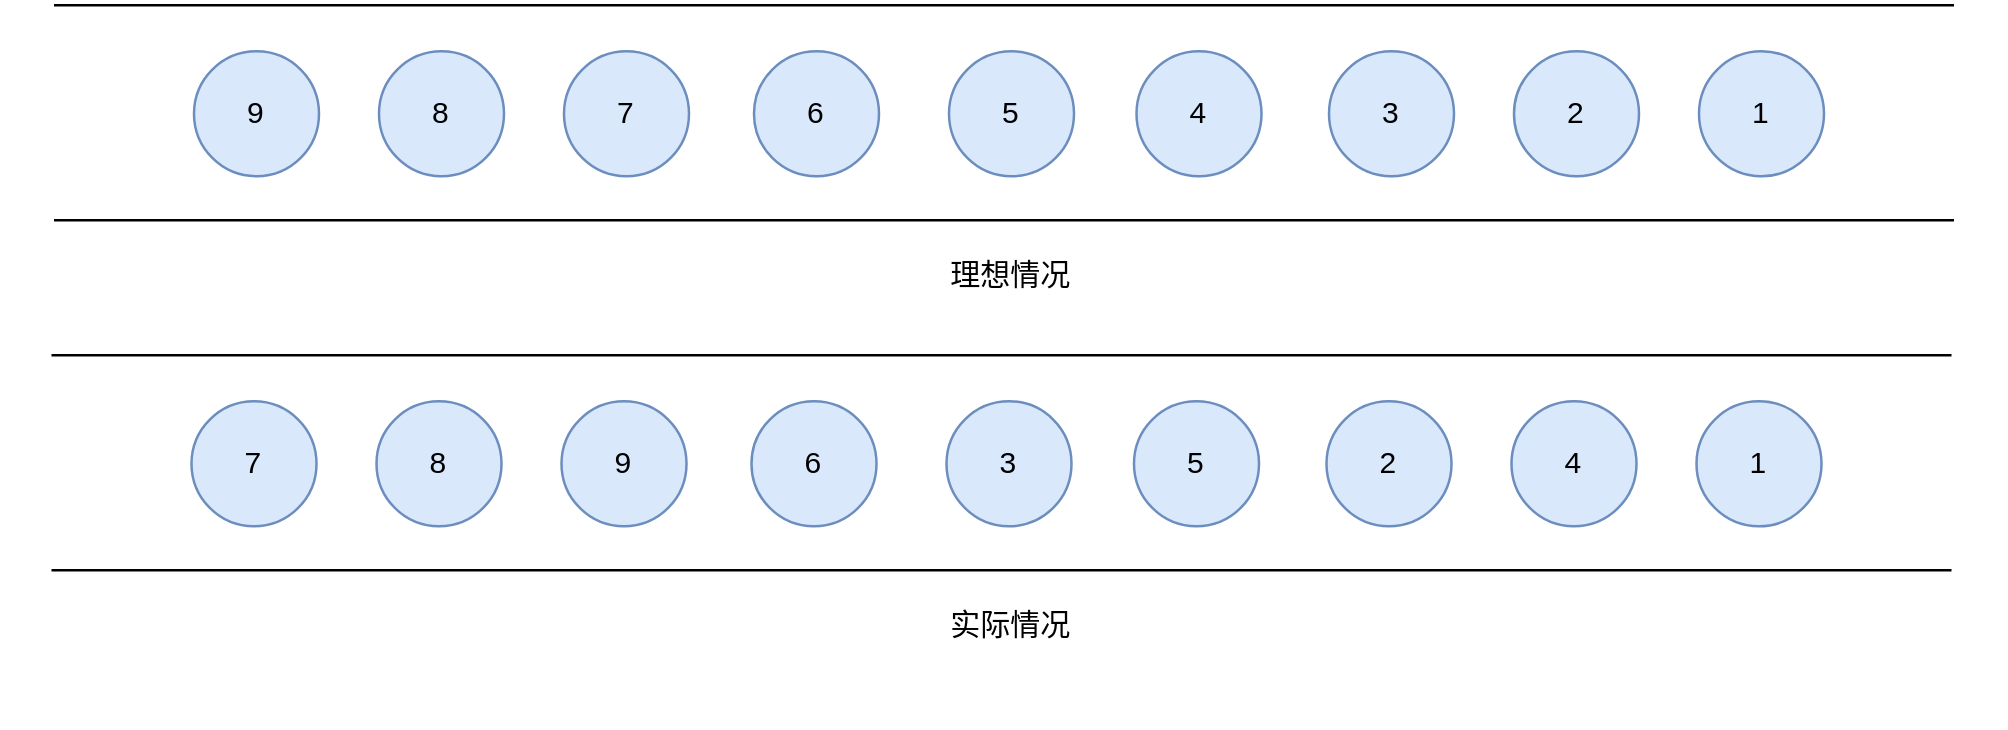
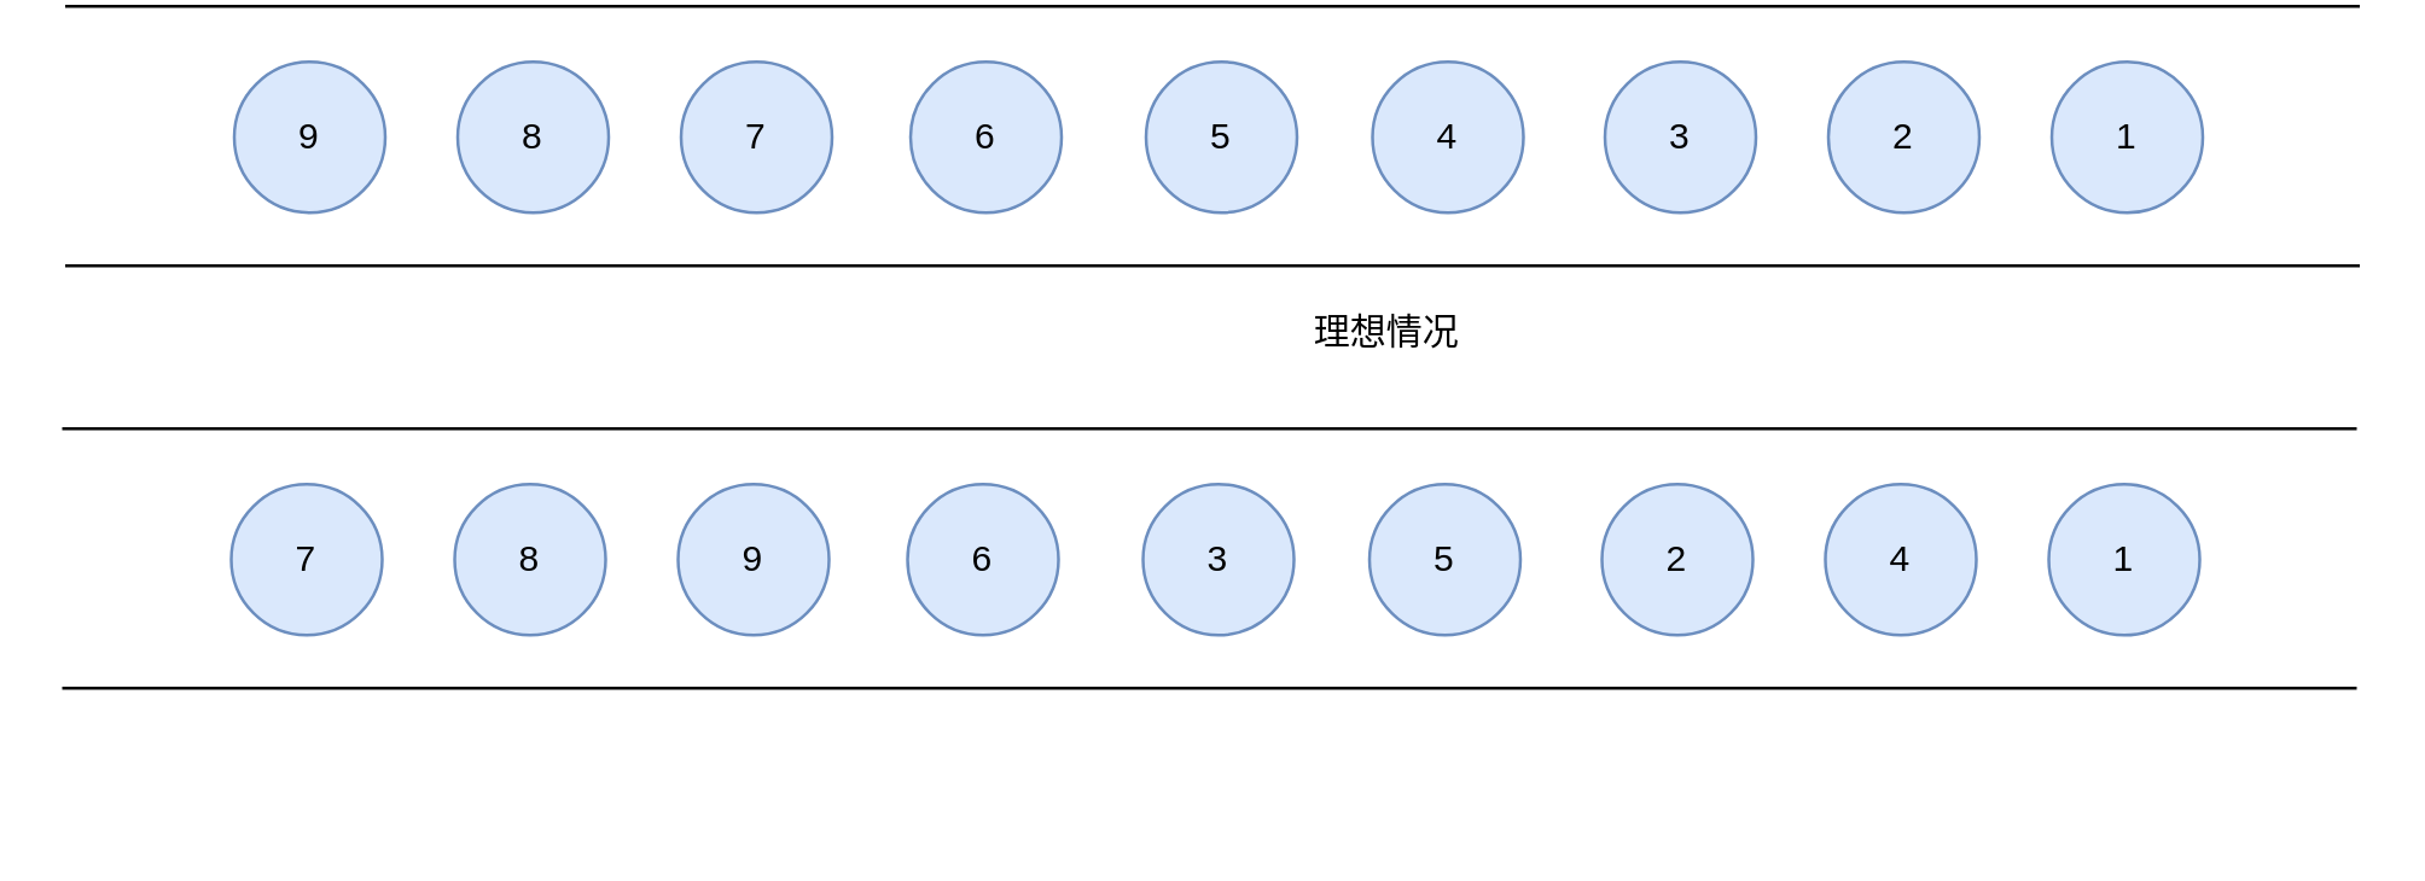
- <mxCell id="22" value="理想情况" style="rounded=0;whiteSpace=wrap;html=1;fontSize=12;strokeColor=#FFFFFF;" vertex="1" parent="1"><mxGeometry x="359" y="90" width="90" height="40" as="geometry" /></mxCell>
+ <mxCell id="22" value="理想情况" style="rounded=0;whiteSpace=wrap;html=1;fontSize=12;strokeColor=#FFFFFF;" vertex="1" parent="1"><mxGeometry x="414" y="90" width="90" height="40" as="geometry" /></mxCell>
- <mxCell id="23" value="实际情况" style="rounded=0;whiteSpace=wrap;html=1;fontSize=12;strokeColor=#FFFFFF;" vertex="1" parent="1"><mxGeometry x="359" y="230" width="90" height="40" as="geometry" /></mxCell>
